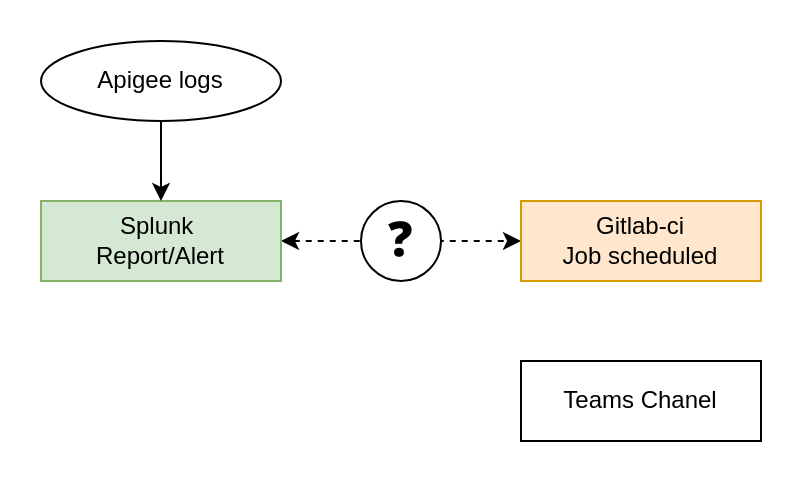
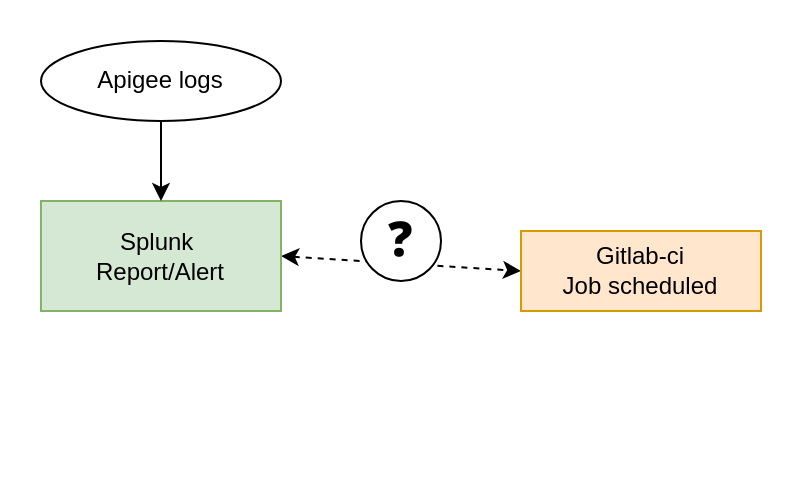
- <mxCell id="3" value="Splunk&amp;nbsp;&lt;br&gt;Report/Alert" style="rounded=0;whiteSpace=wrap;html=1;fillColor=#d5e8d4;strokeColor=#82b366;" vertex="1" parent="1"><mxGeometry x="20" y="100" width="120" height="40" as="geometry" /></mxCell>
+ <mxCell id="3" value="Splunk&amp;nbsp;&lt;br&gt;Report/Alert" style="rounded=0;whiteSpace=wrap;html=1;fillColor=#d5e8d4;strokeColor=#82b366;" vertex="1" parent="1"><mxGeometry x="20" y="100" width="120" height="55" as="geometry" /></mxCell>
- <mxCell id="6" value="Gitlab-ci&lt;br&gt;Job scheduled" style="rounded=0;whiteSpace=wrap;html=1;fillColor=#ffe6cc;strokeColor=#d79b00;" vertex="1" parent="1"><mxGeometry x="260" y="100" width="120" height="40" as="geometry" /></mxCell>
+ <mxCell id="6" value="Gitlab-ci&lt;br&gt;Job scheduled" style="rounded=0;whiteSpace=wrap;html=1;fillColor=#ffe6cc;strokeColor=#d79b00;" vertex="1" parent="1"><mxGeometry x="260" y="115" width="120" height="40" as="geometry" /></mxCell>
- <mxCell id="7" value="Teams Chanel" style="rounded=0;whiteSpace=wrap;html=1;" vertex="1" parent="1"><mxGeometry x="260" y="180" width="120" height="40" as="geometry" /></mxCell>
